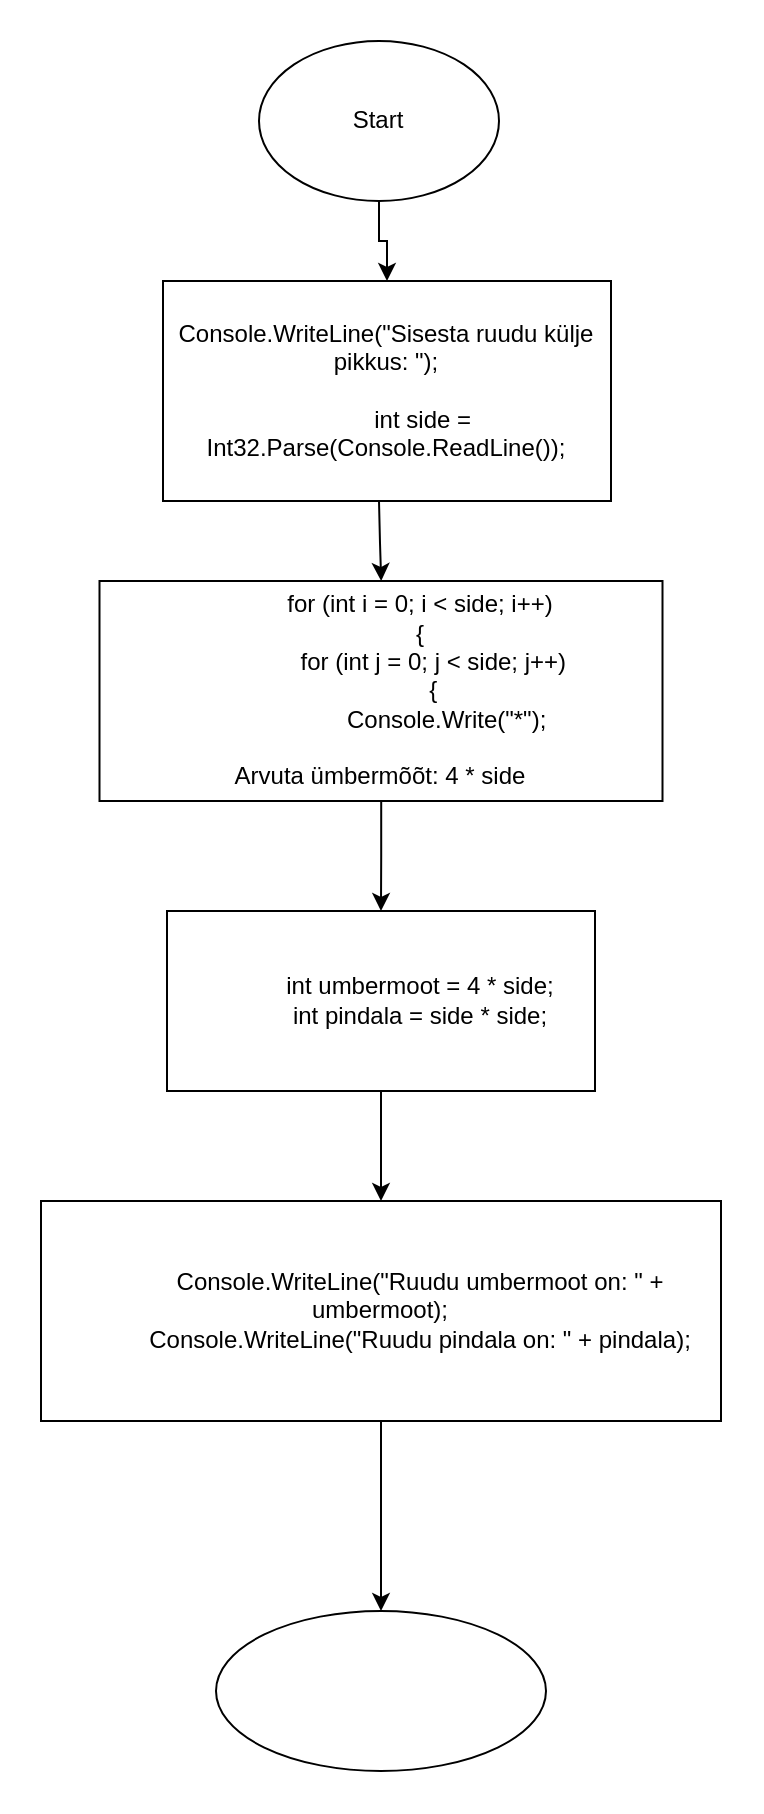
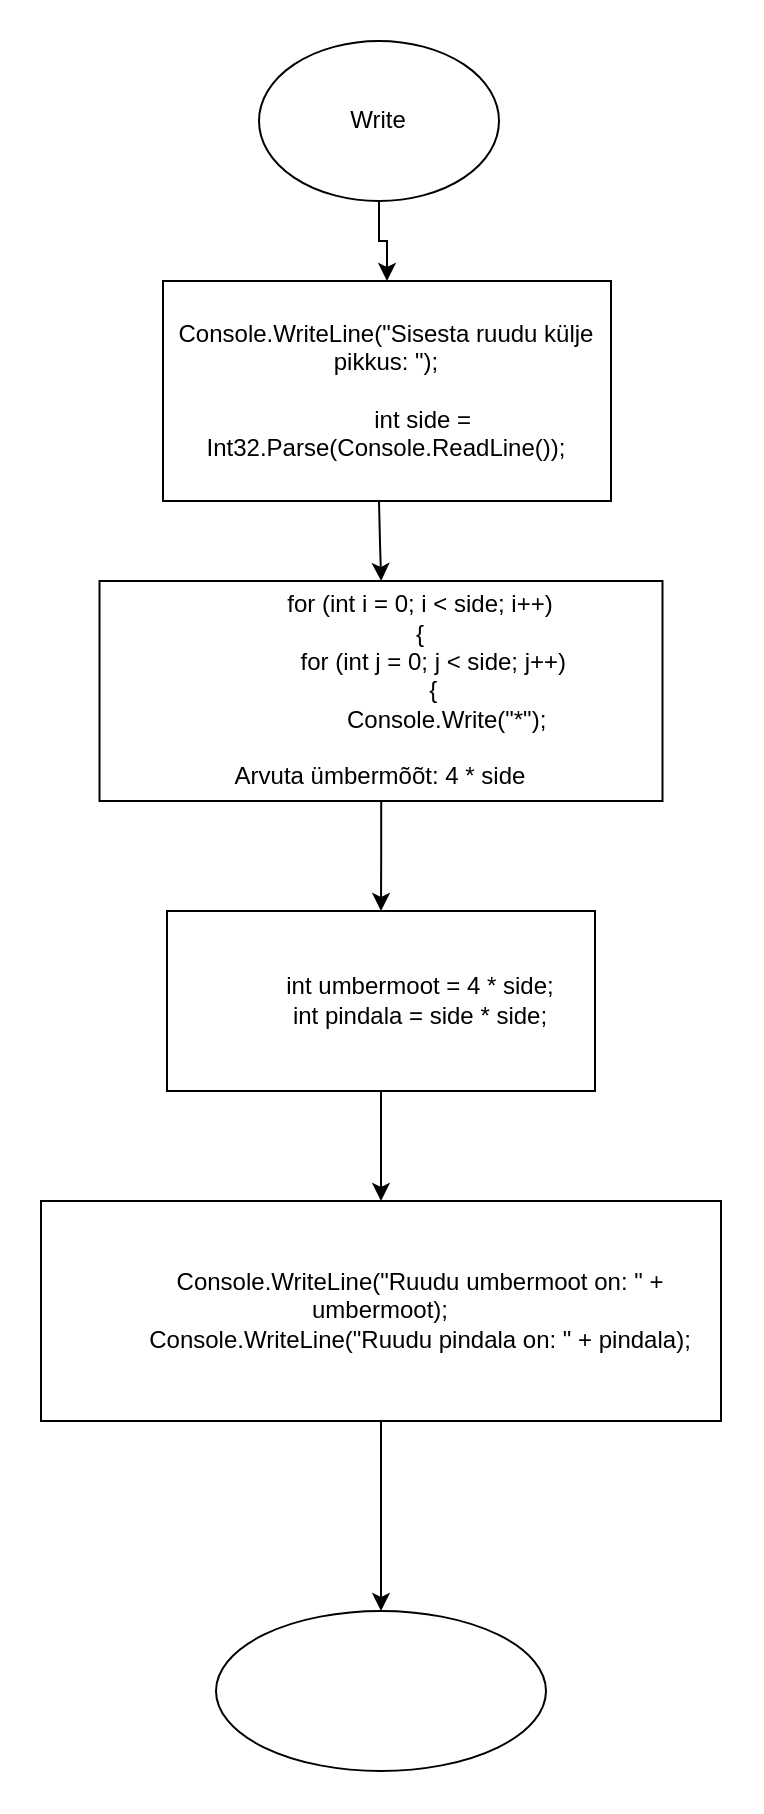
- <mxCell id="3" value="Start" style="ellipse;whiteSpace=wrap;html=1;" vertex="1" parent="1"><mxGeometry x="129" y="20" width="120" height="80" as="geometry" /></mxCell>
+ <mxCell id="3" value="Write" style="ellipse;whiteSpace=wrap;html=1;" vertex="1" parent="1"><mxGeometry x="129" y="20" width="120" height="80" as="geometry" /></mxCell>
